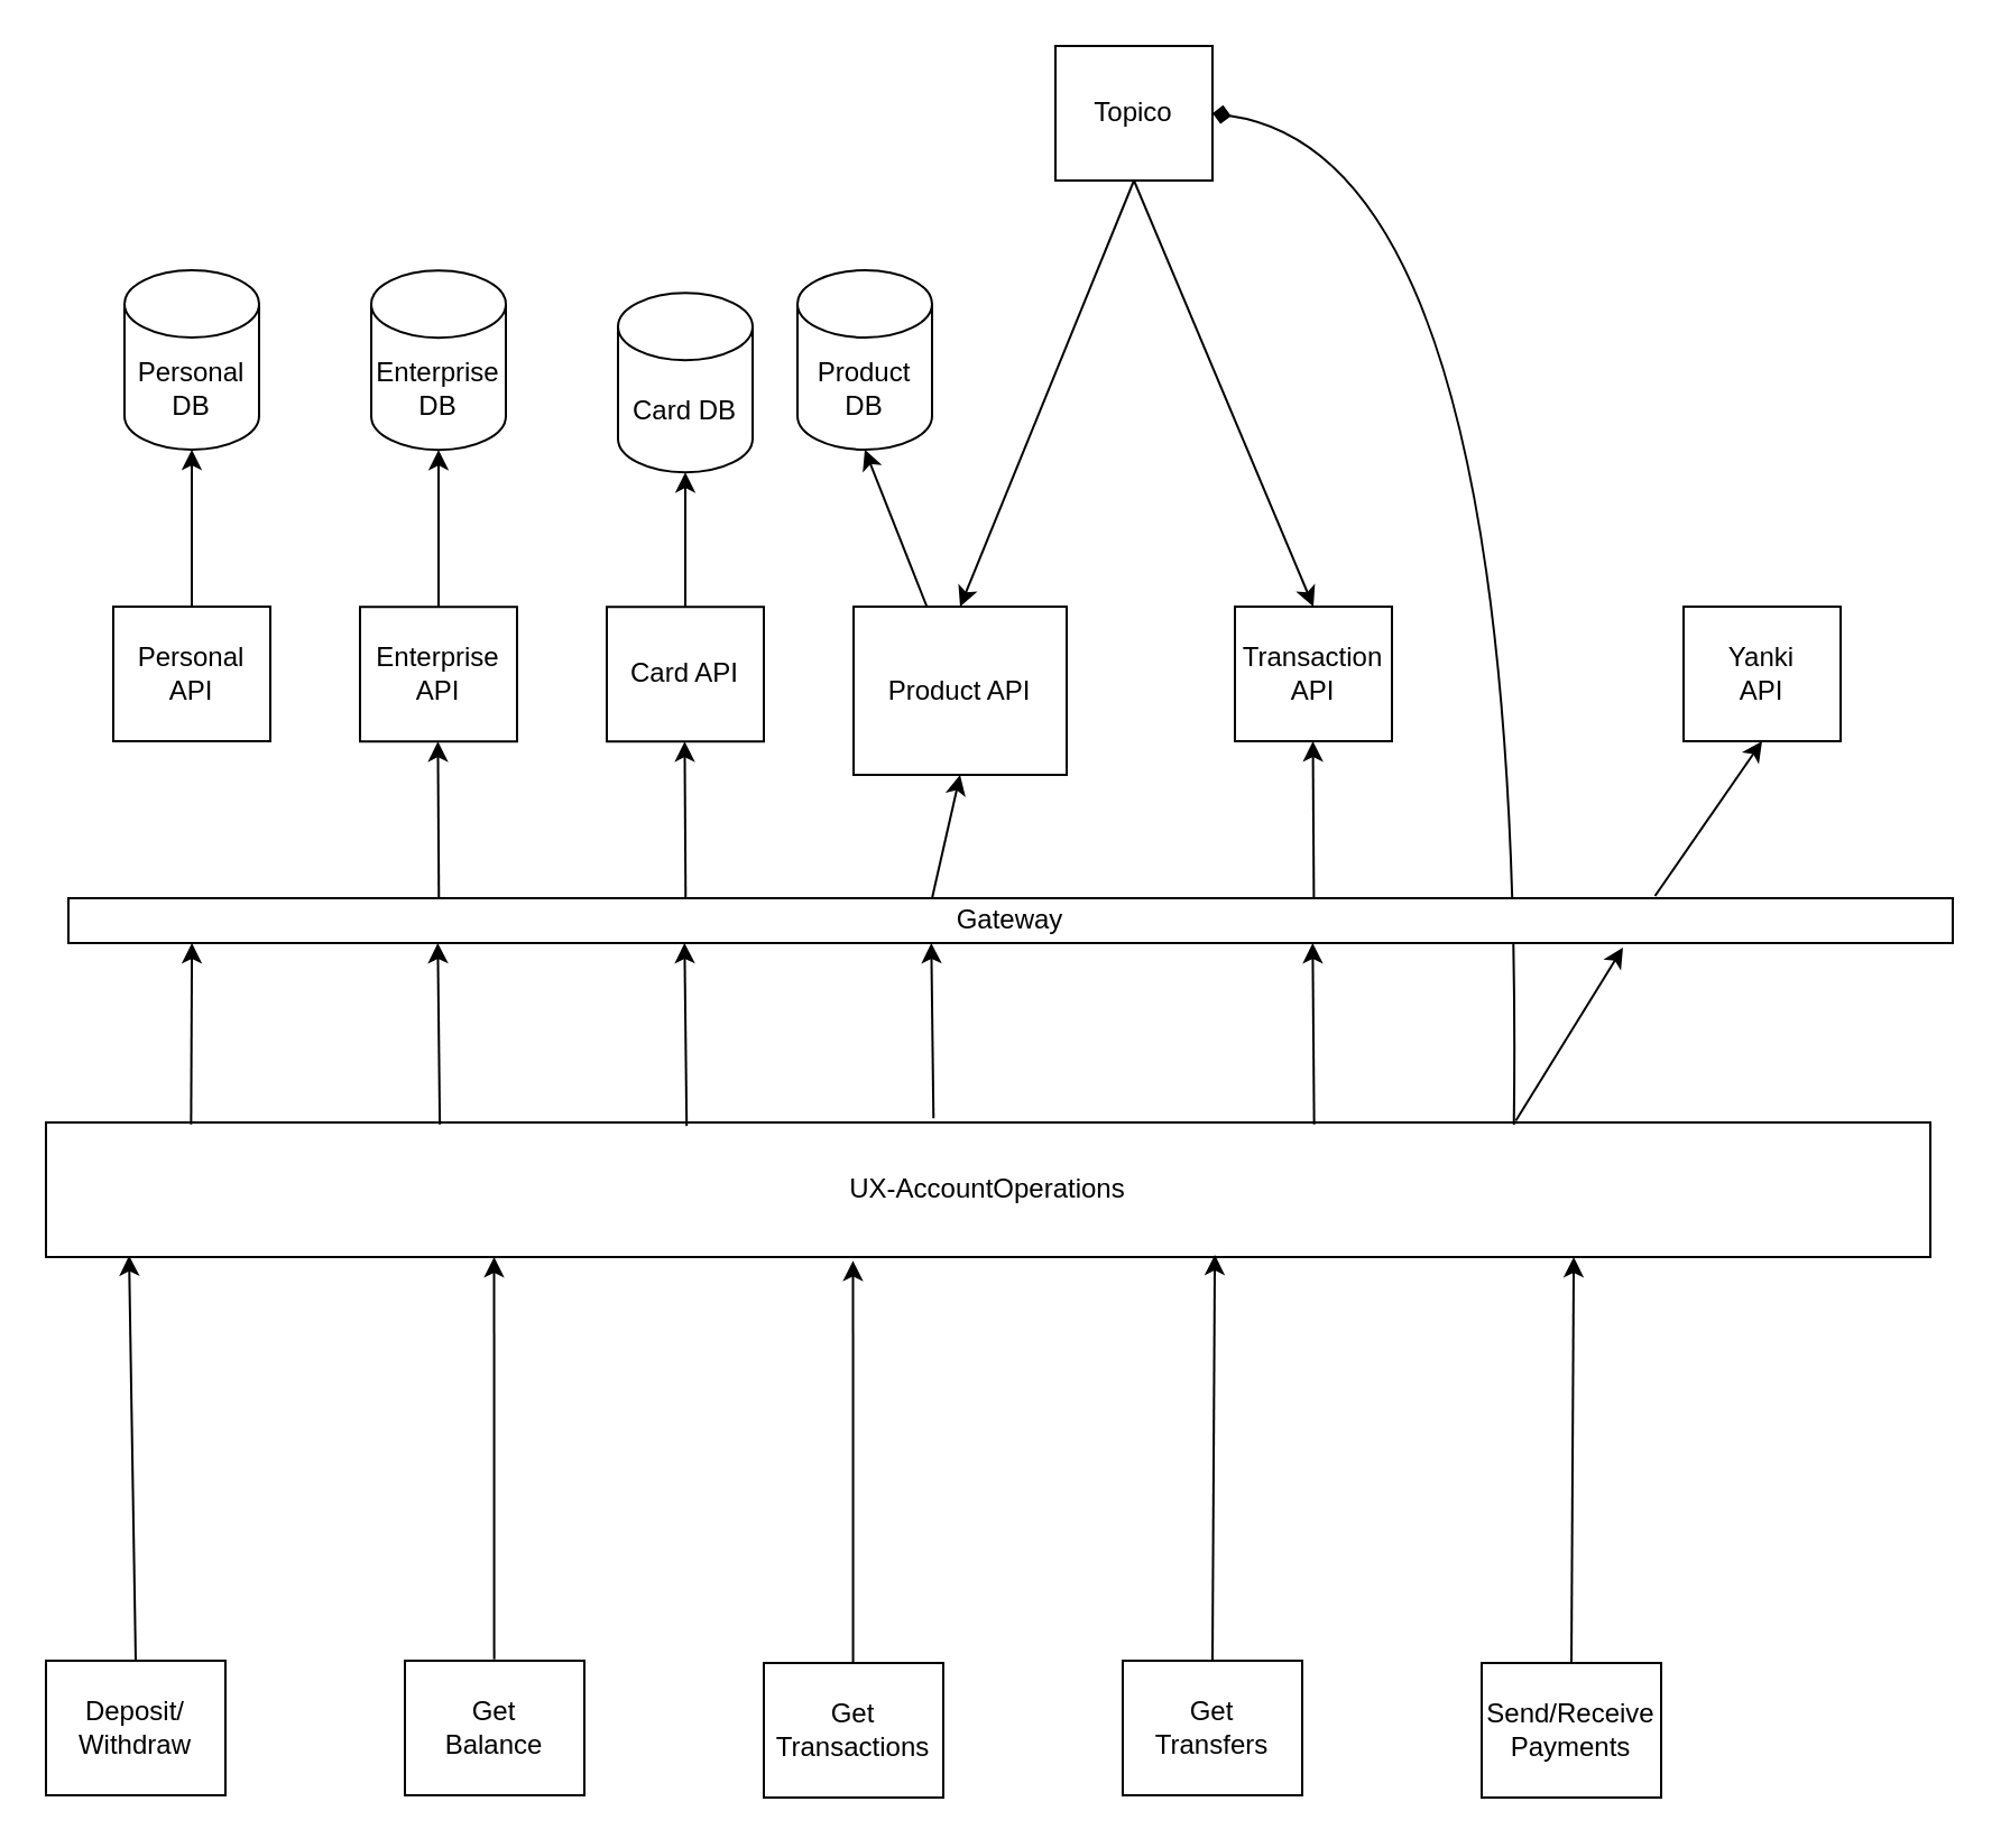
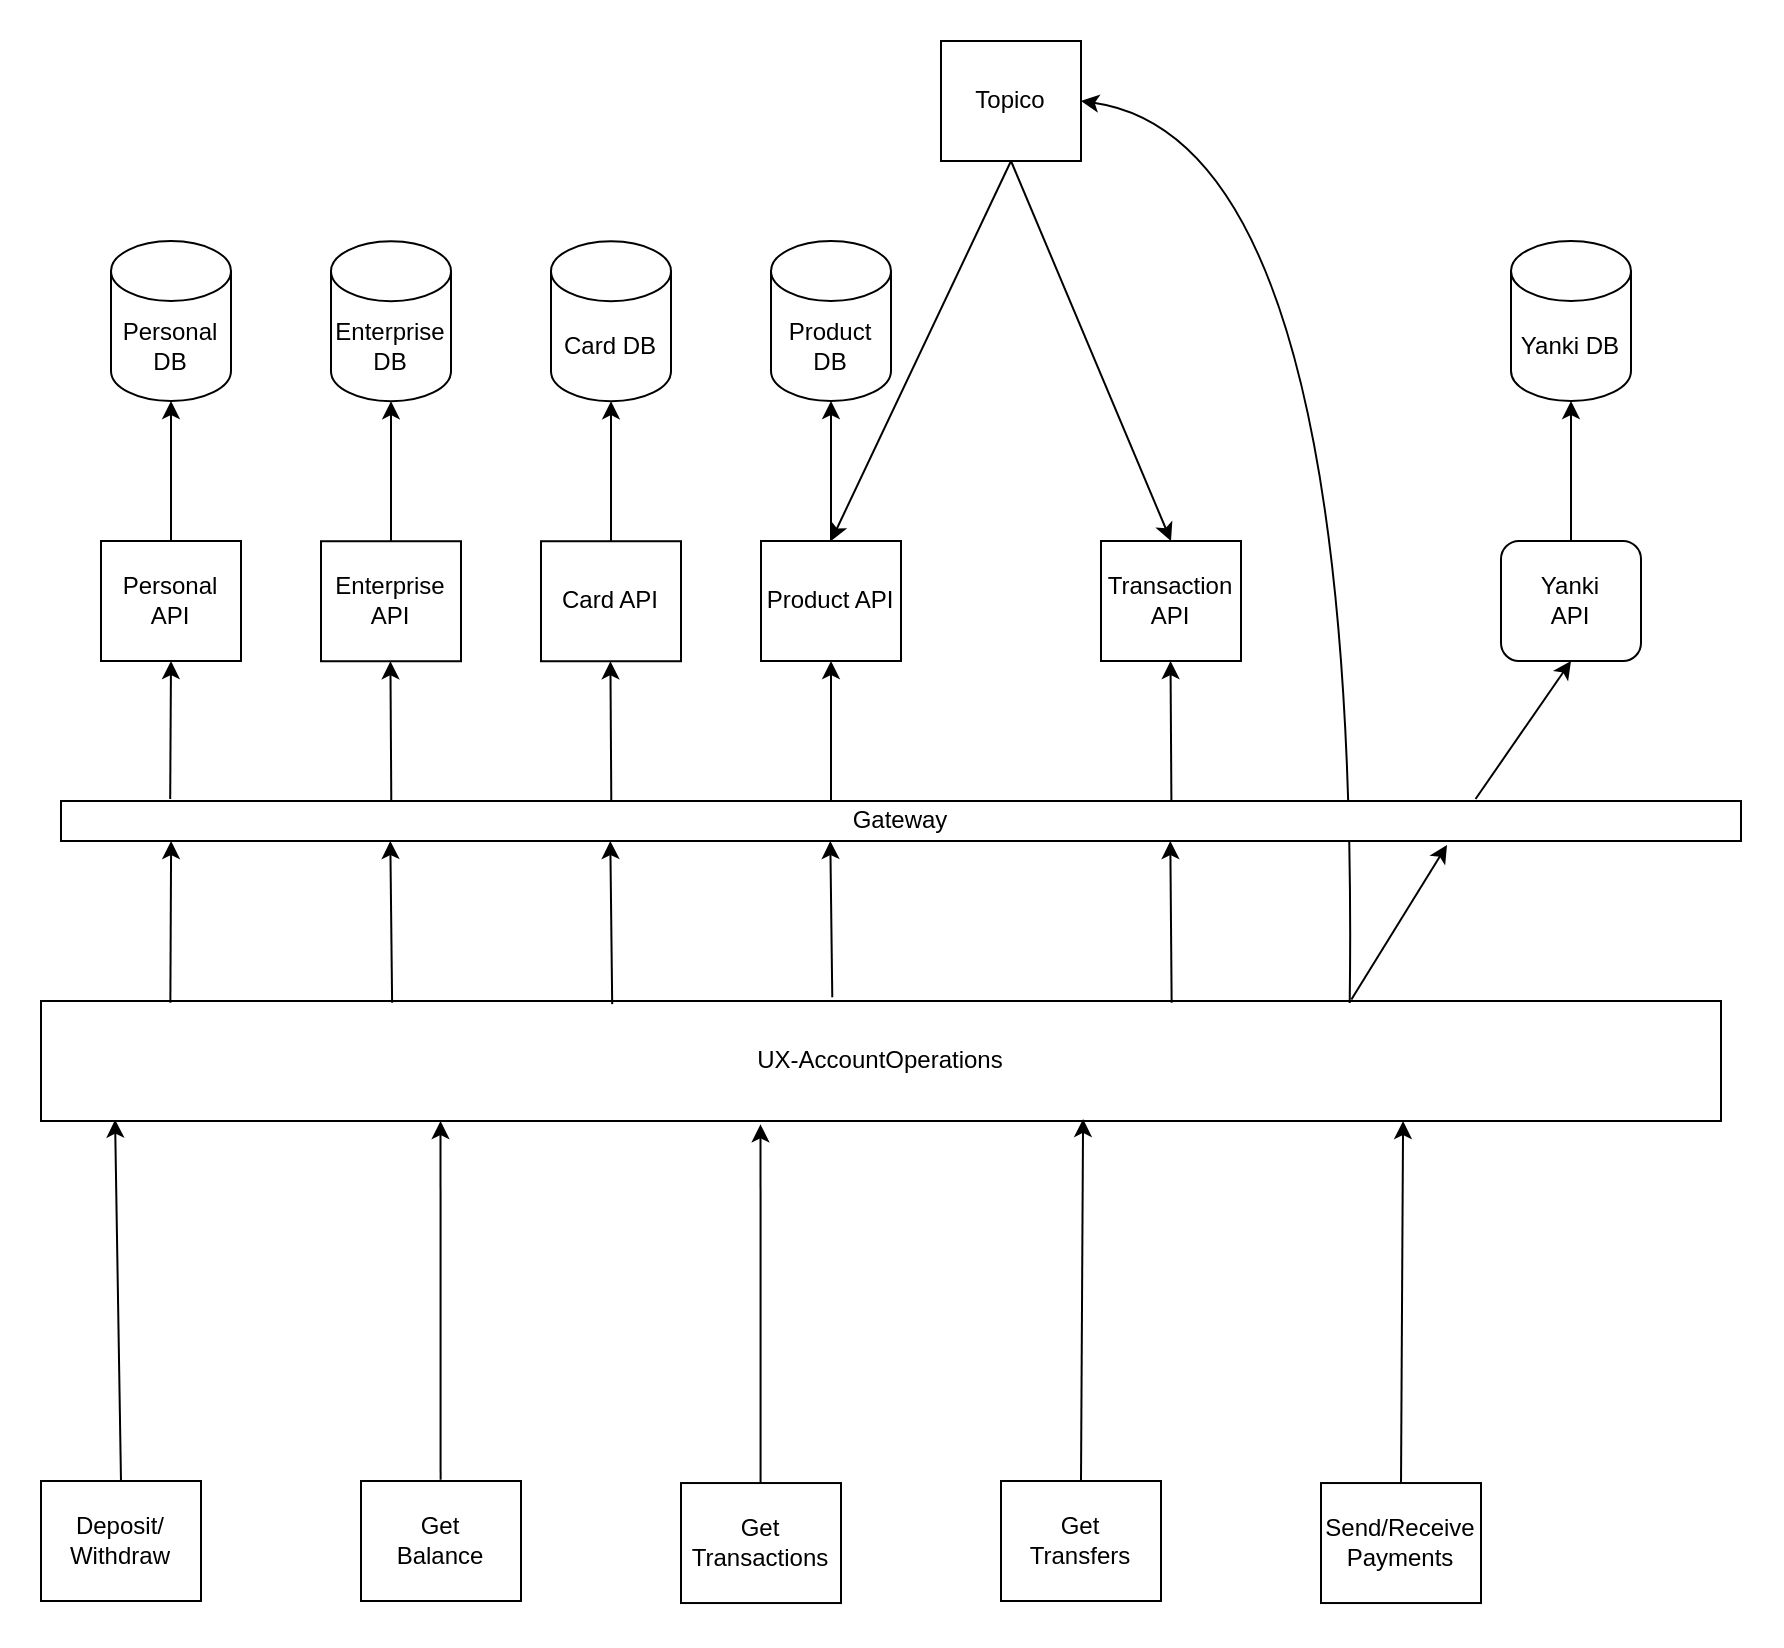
- <mxCell id="30" value="" style="curved=1;endArrow=diamond;html=1;rounded=0;entryX=1;entryY=0.5;entryDx=0;entryDy=0;exitX=0.779;exitY=0.017;exitDx=0;exitDy=0;exitPerimeter=0;" edge="1" parent="1" source="7" target="29"><mxGeometry width="50" height="50" relative="1" as="geometry"><mxPoint x="660" y="400" as="sourcePoint" /><mxPoint x="730" y="70" as="targetPoint" /><Array as="points"><mxPoint x="680" y="70" /></Array></mxGeometry></mxCell>
+ <mxCell id="30" value="" style="curved=1;endArrow=classic;html=1;rounded=0;entryX=1;entryY=0.5;entryDx=0;entryDy=0;exitX=0.779;exitY=0.017;exitDx=0;exitDy=0;exitPerimeter=0;" edge="1" parent="1" source="7" target="29"><mxGeometry width="50" height="50" relative="1" as="geometry"><mxPoint x="660" y="400" as="sourcePoint" /><mxPoint x="730" y="70" as="targetPoint" /><Array as="points"><mxPoint x="680" y="70" /></Array></mxGeometry></mxCell>
- <mxCell id="3" value="Product DB" style="shape=cylinder3;whiteSpace=wrap;html=1;boundedLbl=1;backgroundOutline=1;size=15;" parent="1" vertex="1"><mxGeometry x="355" y="120" width="60" height="80" as="geometry" /></mxCell>
+ <mxCell id="3" value="Product DB" style="shape=cylinder3;whiteSpace=wrap;html=1;boundedLbl=1;backgroundOutline=1;size=15;" parent="1" vertex="1"><mxGeometry x="385" y="120" width="60" height="80" as="geometry" /></mxCell>
+ <mxCell id="23" value="Yanki DB" style="shape=cylinder3;whiteSpace=wrap;html=1;boundedLbl=1;backgroundOutline=1;size=15;" vertex="1" parent="1"><mxGeometry x="755" y="120" width="60" height="80" as="geometry" /></mxCell>
- <mxCell id="35" value="Card DB" style="shape=cylinder3;whiteSpace=wrap;html=1;boundedLbl=1;backgroundOutline=1;size=15;" vertex="1" parent="1"><mxGeometry x="275" y="130.12" width="60" height="80" as="geometry" /></mxCell>
+ <mxCell id="35" value="Card DB" style="shape=cylinder3;whiteSpace=wrap;html=1;boundedLbl=1;backgroundOutline=1;size=15;" vertex="1" parent="1"><mxGeometry x="275" y="120.12" width="60" height="80" as="geometry" /></mxCell>
+ <mxCell id="25" value="" style="endArrow=classic;html=1;rounded=0;exitX=0.5;exitY=0;exitDx=0;exitDy=0;entryX=0.5;entryY=1;entryDx=0;entryDy=0;entryPerimeter=0;" edge="1" parent="1" source="24" target="23"><mxGeometry width="50" height="50" relative="1" as="geometry"><mxPoint x="789.66" y="270" as="sourcePoint" /><mxPoint x="790" y="200" as="targetPoint" /></mxGeometry></mxCell>
- <mxCell id="24" value="Yanki&lt;br&gt;API" style="rounded=0;whiteSpace=wrap;html=1;" vertex="1" parent="1"><mxGeometry x="750" y="270" width="70" height="60" as="geometry" /></mxCell>
+ <mxCell id="24" value="Yanki&lt;br&gt;API" style="whiteSpace=wrap;html=1;rounded=1;" vertex="1" parent="1"><mxGeometry x="750" y="270" width="70" height="60" as="geometry" /></mxCell>
- <mxCell id="8" value="Product API" style="rounded=0;whiteSpace=wrap;html=1;" parent="1" vertex="1"><mxGeometry x="380" y="270" width="95" height="75" as="geometry" /></mxCell>
+ <mxCell id="8" value="Product API" style="rounded=0;whiteSpace=wrap;html=1;" parent="1" vertex="1"><mxGeometry x="380" y="270" width="70" height="60" as="geometry" /></mxCell>
+ <mxCell id="18" value="" style="endArrow=classic;html=1;rounded=0;exitX=0.065;exitY=-0.05;exitDx=0;exitDy=0;entryX=0.5;entryY=1;entryDx=0;entryDy=0;exitPerimeter=0;" parent="1" source="39" target="14" edge="1"><mxGeometry width="50" height="50" relative="1" as="geometry"><mxPoint x="230.04" y="519.67" as="sourcePoint" /><mxPoint x="230" y="340.33" as="targetPoint" /></mxGeometry></mxCell>
